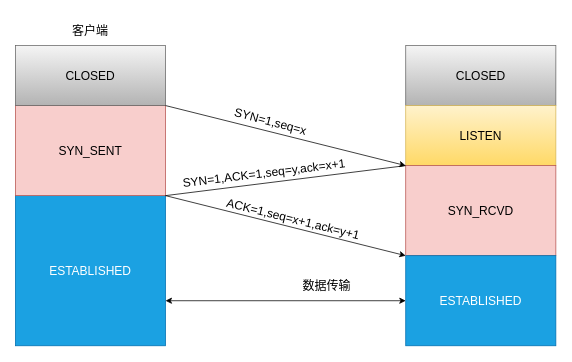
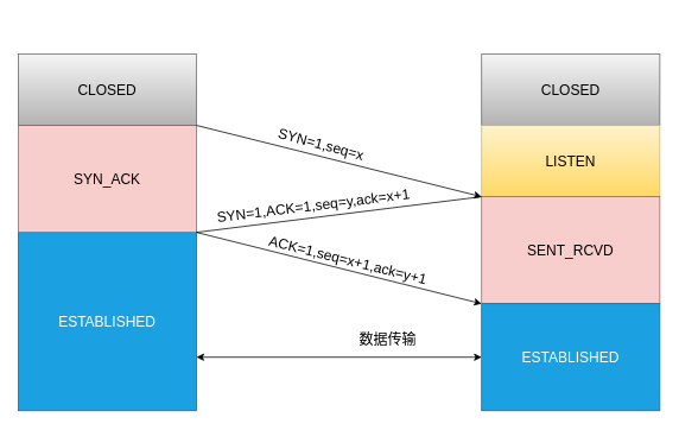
- <mxCell id="17" value="&lt;span style=&quot;font-size: 16px&quot;&gt;客户端&lt;/span&gt;" style="text;html=1;strokeColor=none;fillColor=none;align=center;verticalAlign=middle;whiteSpace=wrap;rounded=0;" vertex="1" parent="1"><mxGeometry x="80" y="20" width="80" height="40" as="geometry" /></mxCell>
- <mxCell id="3" value="SYN_SENT" style="text;html=1;strokeColor=#b85450;fillColor=#f8cecc;align=center;verticalAlign=middle;whiteSpace=wrap;rounded=0;labelBackgroundColor=none;fontSize=16;" vertex="1" parent="1"><mxGeometry x="20" y="140" width="200" height="120" as="geometry" /></mxCell>
+ <mxCell id="3" value="SYN_ACK" style="text;html=1;strokeColor=#b85450;fillColor=#f8cecc;align=center;verticalAlign=middle;whiteSpace=wrap;rounded=0;labelBackgroundColor=none;fontSize=16;" vertex="1" parent="1"><mxGeometry x="20" y="140" width="200" height="120" as="geometry" /></mxCell>
- <mxCell id="7" value="SYN_RCVD" style="text;html=1;strokeColor=#b85450;fillColor=#f8cecc;align=center;verticalAlign=middle;whiteSpace=wrap;rounded=0;labelBackgroundColor=none;fontSize=16;" vertex="1" parent="1"><mxGeometry x="540" y="220" width="200" height="120" as="geometry" /></mxCell>
+ <mxCell id="7" value="SENT_RCVD" style="text;html=1;strokeColor=#b85450;fillColor=#f8cecc;align=center;verticalAlign=middle;whiteSpace=wrap;rounded=0;labelBackgroundColor=none;fontSize=16;" vertex="1" parent="1"><mxGeometry x="540" y="220" width="200" height="120" as="geometry" /></mxCell>
